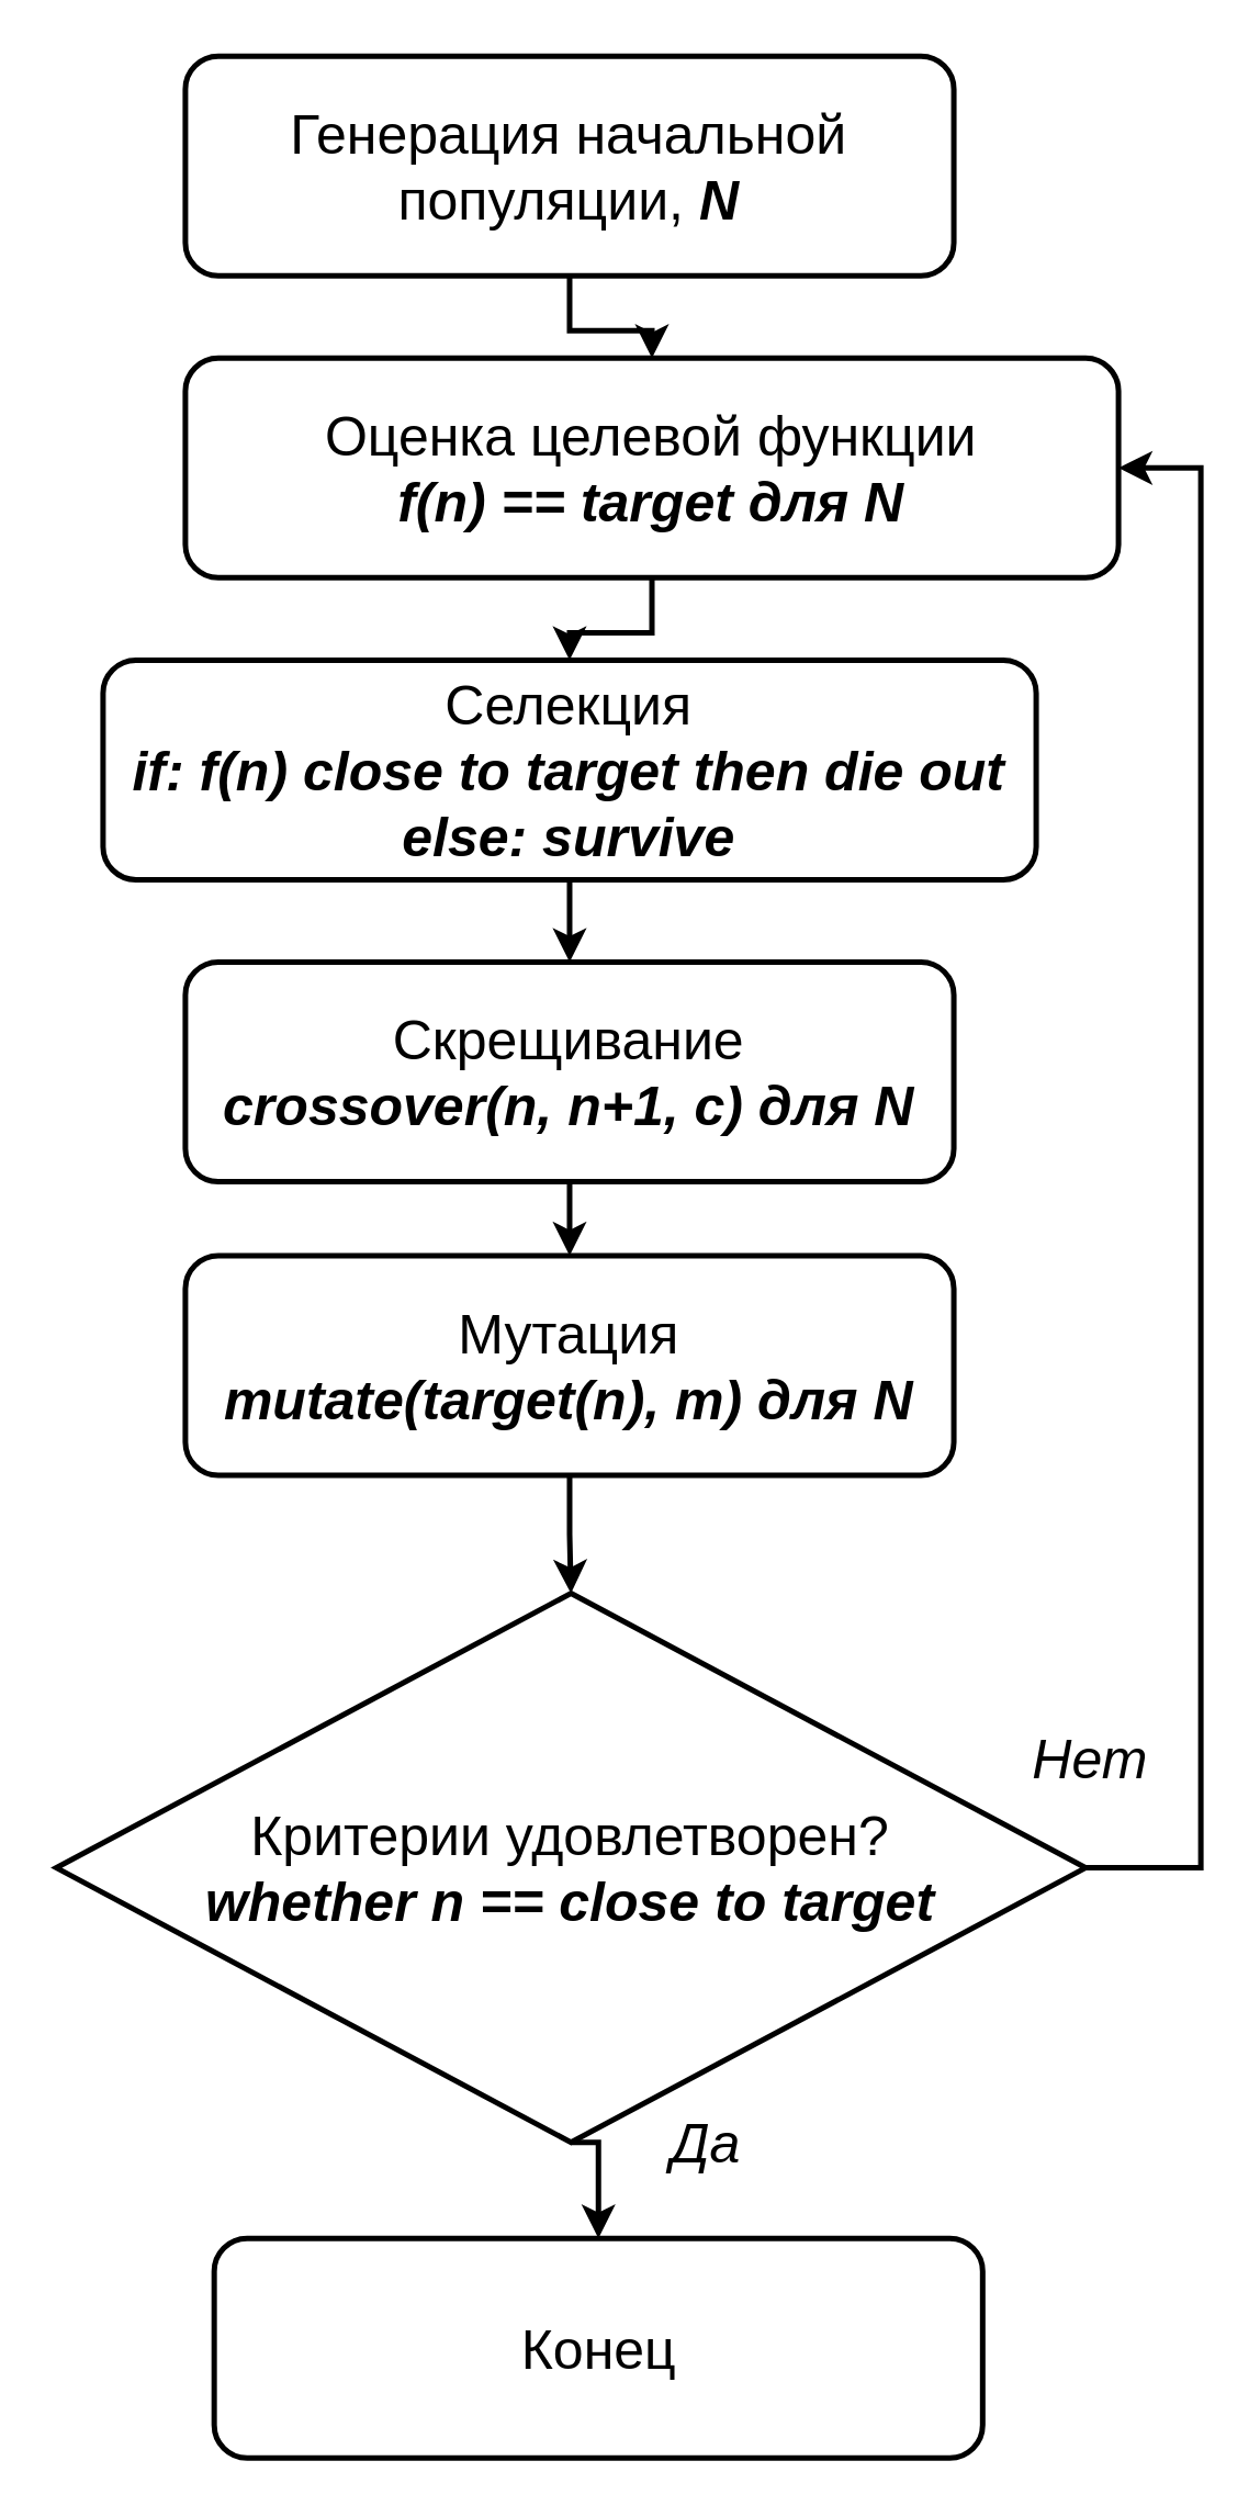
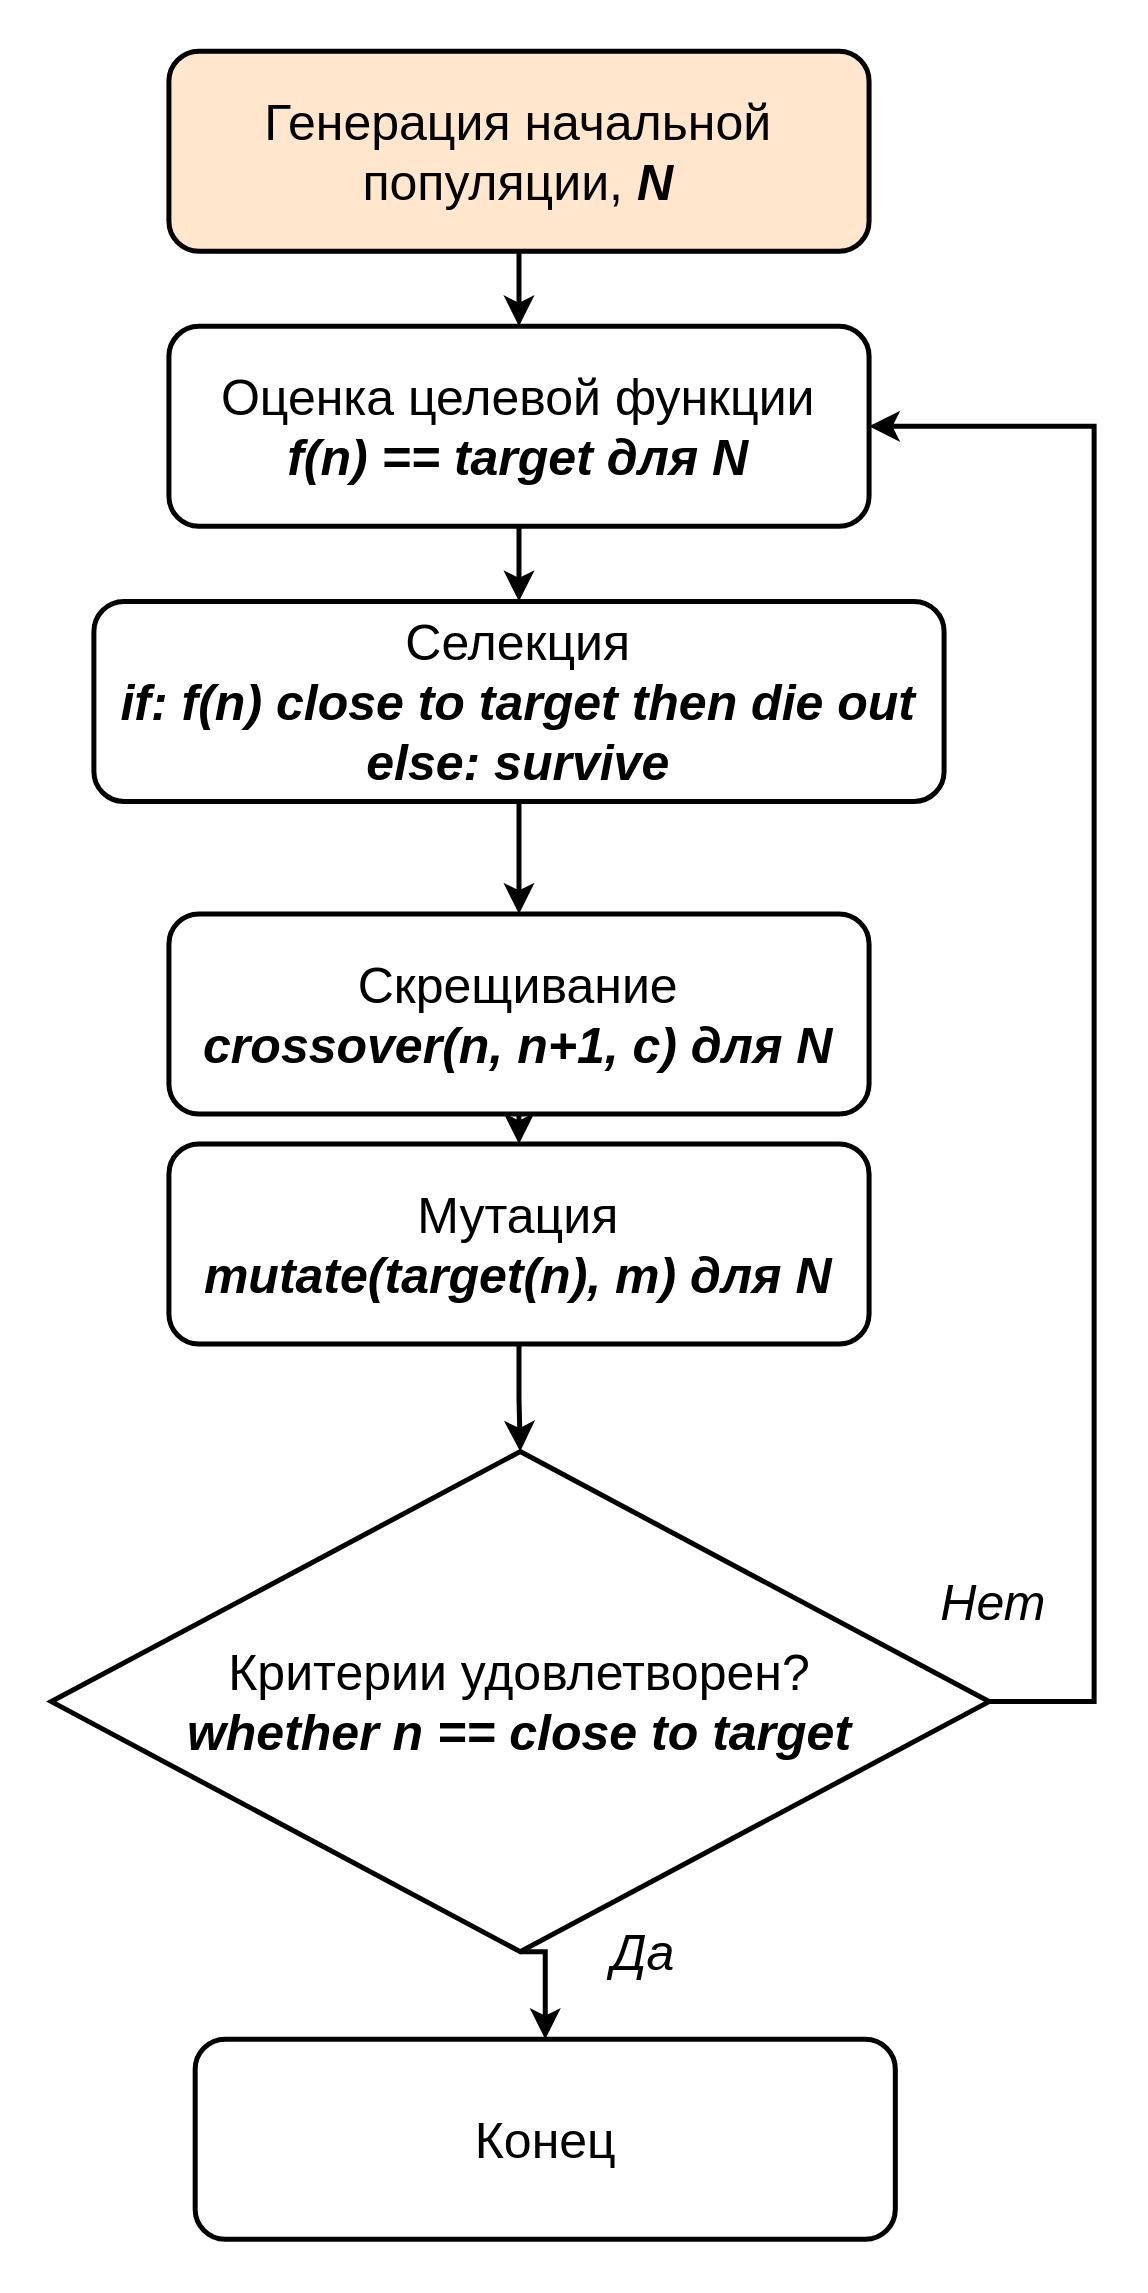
- <mxCell id="3" value="&lt;span style=&quot;font-size: 20px&quot;&gt;Генерация начальной популяции, &lt;b&gt;&lt;i&gt;N&lt;/i&gt;&lt;/b&gt;&lt;/span&gt;" style="rounded=1;whiteSpace=wrap;html=1;strokeWidth=2;" parent="1" vertex="1"><mxGeometry x="67" y="20" width="280" height="80" as="geometry" /></mxCell>
+ <mxCell id="3" value="&lt;span style=&quot;font-size: 20px&quot;&gt;Генерация начальной популяции, &lt;b&gt;&lt;i&gt;N&lt;/i&gt;&lt;/b&gt;&lt;/span&gt;" style="rounded=1;whiteSpace=wrap;html=1;strokeWidth=2;fillColor=#ffe6cc;" parent="1" vertex="1"><mxGeometry x="67" y="20" width="280" height="80" as="geometry" /></mxCell>
- <mxCell id="5" value="&lt;span style=&quot;font-size: 20px&quot;&gt;Оценка целевой функции&lt;br&gt;&lt;b&gt;&lt;i&gt;f(n) == target для N&lt;/i&gt;&lt;/b&gt;&lt;br&gt;&lt;/span&gt;" style="rounded=1;whiteSpace=wrap;html=1;strokeWidth=2;" parent="1" vertex="1"><mxGeometry x="67" y="130" width="340" height="80" as="geometry" /></mxCell>
+ <mxCell id="5" value="&lt;span style=&quot;font-size: 20px&quot;&gt;Оценка целевой функции&lt;br&gt;&lt;b&gt;&lt;i&gt;f(n) == target для N&lt;/i&gt;&lt;/b&gt;&lt;br&gt;&lt;/span&gt;" style="rounded=1;whiteSpace=wrap;html=1;strokeWidth=2;" parent="1" vertex="1"><mxGeometry x="67" y="130" width="280" height="80" as="geometry" /></mxCell>
- <mxCell id="9" value="&lt;span style=&quot;font-size: 20px&quot;&gt;Скрещивание&lt;br&gt;&lt;b&gt;&lt;i&gt;crossover(n, n+1, c) для N&lt;/i&gt;&lt;/b&gt;&lt;br&gt;&lt;/span&gt;" style="rounded=1;whiteSpace=wrap;html=1;strokeWidth=2;" parent="1" vertex="1"><mxGeometry x="67" y="350" width="280" height="80" as="geometry" /></mxCell>
+ <mxCell id="9" value="&lt;span style=&quot;font-size: 20px&quot;&gt;Скрещивание&lt;br&gt;&lt;b&gt;&lt;i&gt;crossover(n, n+1, c) для N&lt;/i&gt;&lt;/b&gt;&lt;br&gt;&lt;/span&gt;" style="rounded=1;whiteSpace=wrap;html=1;strokeWidth=2;" parent="1" vertex="1"><mxGeometry x="67" y="365" width="280" height="80" as="geometry" /></mxCell>
